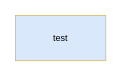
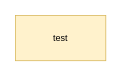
- <mxCell id="2" value="test" style="rounded=0;whiteSpace=wrap;html=1;fillColor=#dae8fc;strokeColor=#d6b656;" vertex="1" parent="1"><mxGeometry x="20" y="20" width="120" height="60" as="geometry" /></mxCell>
+ <mxCell id="2" value="test" style="rounded=0;whiteSpace=wrap;html=1;fillColor=#fff2cc;strokeColor=#d6b656;" vertex="1" parent="1"><mxGeometry x="20" y="20" width="120" height="60" as="geometry" /></mxCell>
